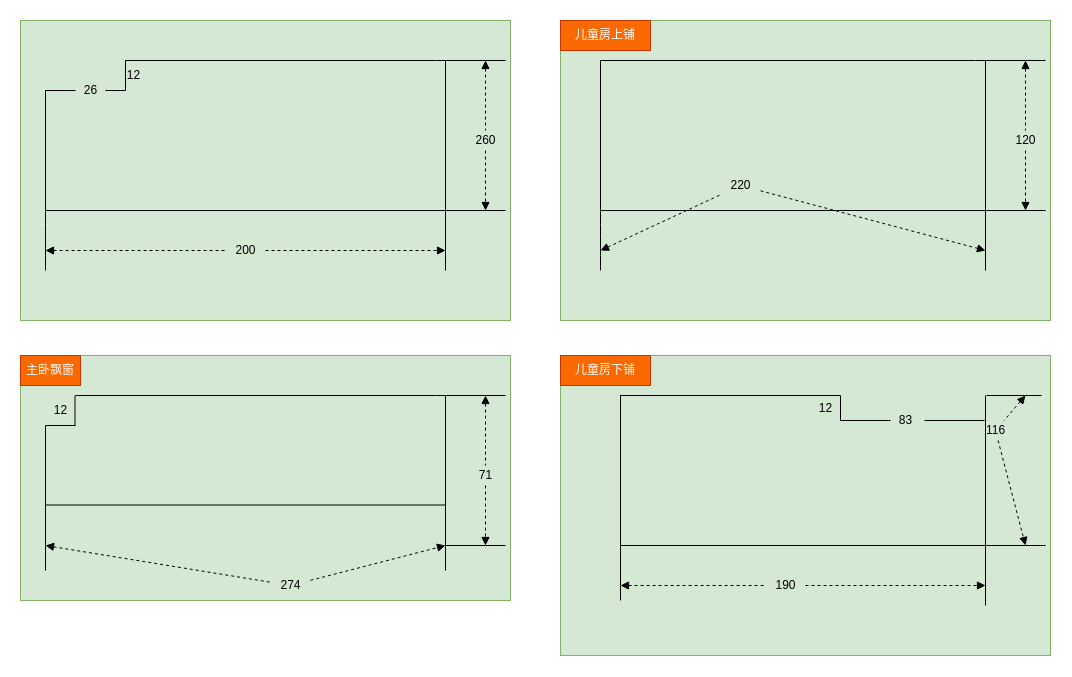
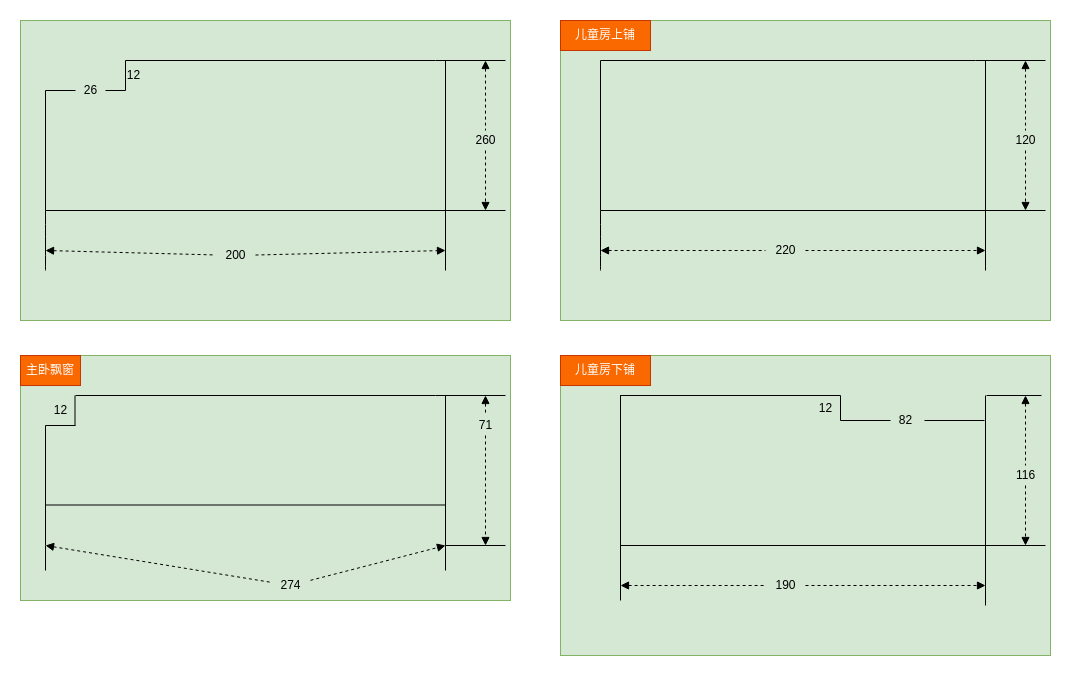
- <mxCell id="50" value="220" style="text;html=1;resizable=0;autosize=1;align=center;verticalAlign=middle;points=[];fillColor=none;strokeColor=none;rounded=0;" vertex="1" parent="1"><mxGeometry x="720" y="175" width="40" height="20" as="geometry" /></mxCell>
+ <mxCell id="50" value="220" style="text;html=1;resizable=0;autosize=1;align=center;verticalAlign=middle;points=[];fillColor=none;strokeColor=none;rounded=0;" vertex="1" parent="1"><mxGeometry x="765" y="240" width="40" height="20" as="geometry" /></mxCell>
- <mxCell id="14" value="200" style="text;html=1;resizable=0;autosize=1;align=center;verticalAlign=middle;points=[];fillColor=none;strokeColor=none;rounded=0;" vertex="1" parent="1"><mxGeometry x="225" y="240" width="40" height="20" as="geometry" /></mxCell>
+ <mxCell id="14" value="200" style="text;html=1;resizable=0;autosize=1;align=center;verticalAlign=middle;points=[];fillColor=none;strokeColor=none;rounded=0;" vertex="1" parent="1"><mxGeometry x="215" y="245" width="40" height="20" as="geometry" /></mxCell>
- <mxCell id="74" value="83" style="text;html=1;resizable=0;autosize=1;align=center;verticalAlign=middle;points=[];fillColor=none;strokeColor=none;rounded=0;" vertex="1" parent="1"><mxGeometry x="890" y="410" width="30" height="20" as="geometry" /></mxCell>
+ <mxCell id="74" value="82" style="text;html=1;resizable=0;autosize=1;align=center;verticalAlign=middle;points=[];fillColor=none;strokeColor=none;rounded=0;" vertex="1" parent="1"><mxGeometry x="890" y="410" width="30" height="20" as="geometry" /></mxCell>
- <mxCell id="70" value="116" style="text;html=1;resizable=0;autosize=1;align=center;verticalAlign=middle;points=[];fillColor=none;strokeColor=none;rounded=0;" vertex="1" parent="1"><mxGeometry x="980" y="420" width="30" height="20" as="geometry" /></mxCell>
+ <mxCell id="70" value="116" style="text;html=1;resizable=0;autosize=1;align=center;verticalAlign=middle;points=[];fillColor=none;strokeColor=none;rounded=0;" vertex="1" parent="1"><mxGeometry x="1010" y="465" width="30" height="20" as="geometry" /></mxCell>
- <mxCell id="38" value="71" style="text;html=1;resizable=0;autosize=1;align=center;verticalAlign=middle;points=[];fillColor=none;strokeColor=none;rounded=0;" vertex="1" parent="1"><mxGeometry x="470" y="465" width="30" height="20" as="geometry" /></mxCell>
+ <mxCell id="38" value="71" style="text;html=1;resizable=0;autosize=1;align=center;verticalAlign=middle;points=[];fillColor=none;strokeColor=none;rounded=0;" vertex="1" parent="1"><mxGeometry x="470" y="415" width="30" height="20" as="geometry" /></mxCell>
